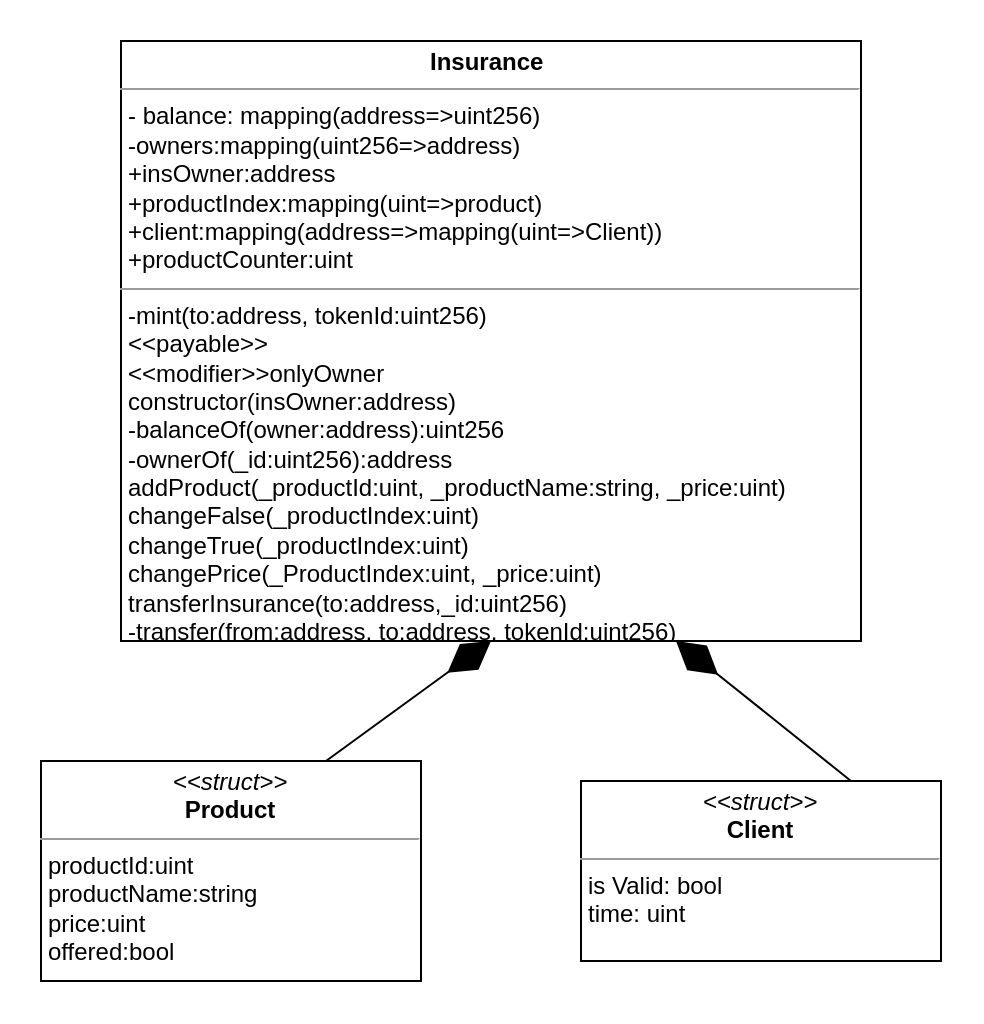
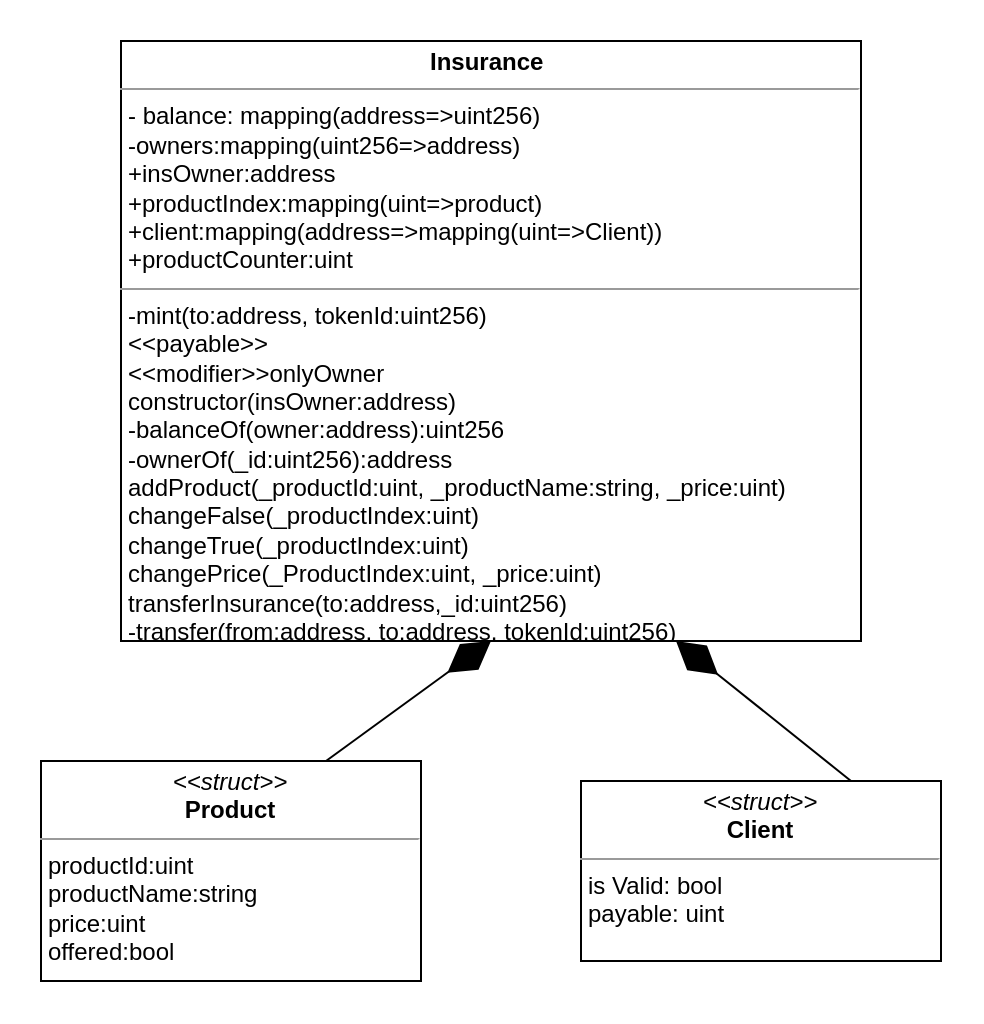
- <mxCell id="2" value="&lt;p style=&quot;margin: 0px ; margin-top: 4px ; text-align: center&quot;&gt;&lt;i&gt;&amp;lt;&amp;lt;struct&amp;gt;&amp;gt;&lt;/i&gt;&lt;br&gt;&lt;b&gt;Client&lt;/b&gt;&lt;/p&gt;&lt;hr size=&quot;1&quot;&gt;&lt;p style=&quot;margin: 0px ; margin-left: 4px&quot;&gt;is Valid: bool&lt;/p&gt;&lt;p style=&quot;margin: 0px ; margin-left: 4px&quot;&gt;time: uint&lt;/p&gt;" style="verticalAlign=top;align=left;overflow=fill;fontSize=12;fontFamily=Helvetica;html=1;" vertex="1" parent="1"><mxGeometry x="290" y="390" width="180" height="90" as="geometry" /></mxCell>
+ <mxCell id="2" value="&lt;p style=&quot;margin: 0px ; margin-top: 4px ; text-align: center&quot;&gt;&lt;i&gt;&amp;lt;&amp;lt;struct&amp;gt;&amp;gt;&lt;/i&gt;&lt;br&gt;&lt;b&gt;Client&lt;/b&gt;&lt;/p&gt;&lt;hr size=&quot;1&quot;&gt;&lt;p style=&quot;margin: 0px ; margin-left: 4px&quot;&gt;is Valid: bool&lt;/p&gt;&lt;p style=&quot;margin: 0px ; margin-left: 4px&quot;&gt;payable: uint&lt;/p&gt;" style="verticalAlign=top;align=left;overflow=fill;fontSize=12;fontFamily=Helvetica;html=1;" vertex="1" parent="1"><mxGeometry x="290" y="390" width="180" height="90" as="geometry" /></mxCell>
